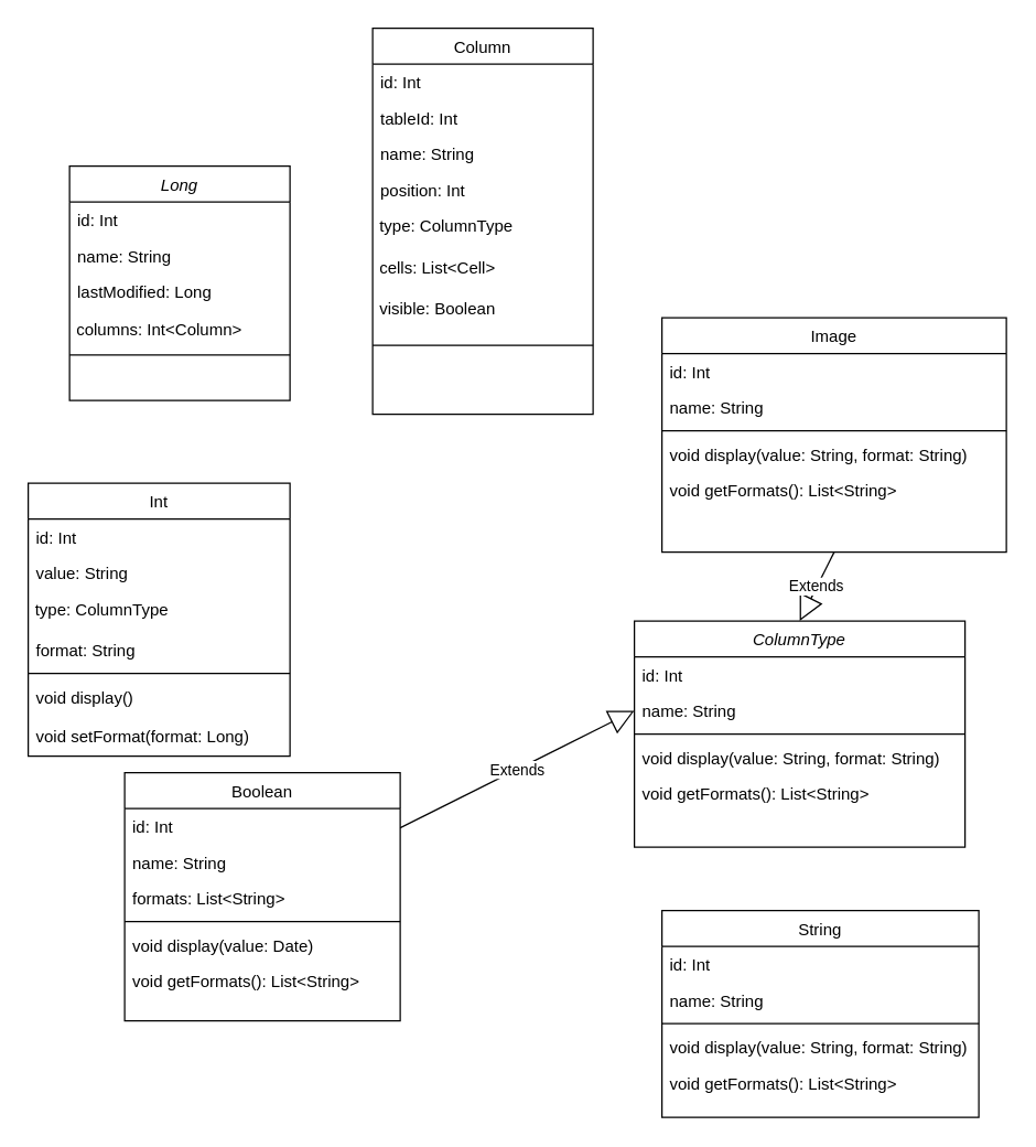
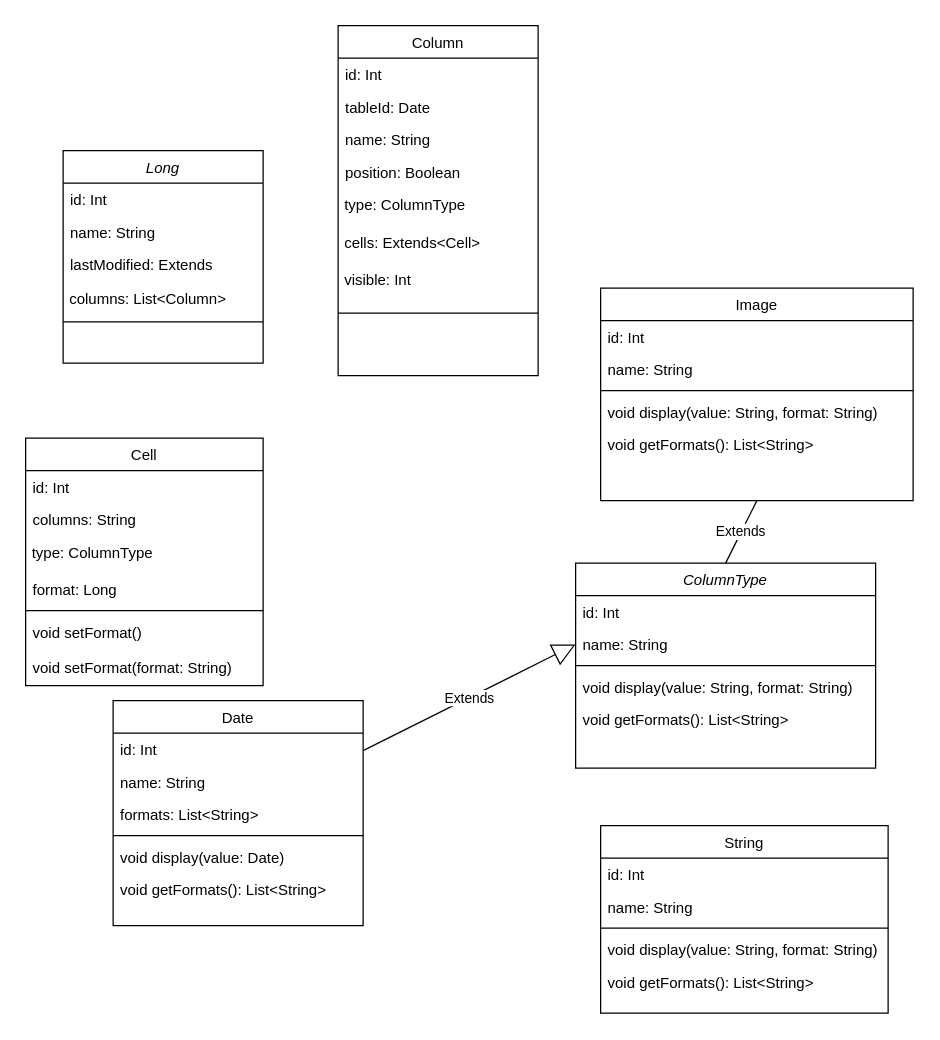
- <mxCell id="18" value="tableId: Int" style="text;align=left;verticalAlign=top;spacingLeft=4;spacingRight=4;overflow=hidden;rotatable=0;points=[[0,0.5],[1,0.5]];portConstraint=eastwest;rounded=0;shadow=0;html=0;" parent="16" vertex="1"><mxGeometry y="52" width="160" height="26" as="geometry" /></mxCell>
+ <mxCell id="18" value="tableId: Date" style="text;align=left;verticalAlign=top;spacingLeft=4;spacingRight=4;overflow=hidden;rotatable=0;points=[[0,0.5],[1,0.5]];portConstraint=eastwest;rounded=0;shadow=0;html=0;" parent="16" vertex="1"><mxGeometry y="52" width="160" height="26" as="geometry" /></mxCell>
- <mxCell id="20" value="position: Int" style="text;align=left;verticalAlign=top;spacingLeft=4;spacingRight=4;overflow=hidden;rotatable=0;points=[[0,0.5],[1,0.5]];portConstraint=eastwest;rounded=0;shadow=0;html=0;" parent="16" vertex="1"><mxGeometry y="104" width="160" height="26" as="geometry" /></mxCell>
+ <mxCell id="20" value="position: Boolean" style="text;align=left;verticalAlign=top;spacingLeft=4;spacingRight=4;overflow=hidden;rotatable=0;points=[[0,0.5],[1,0.5]];portConstraint=eastwest;rounded=0;shadow=0;html=0;" parent="16" vertex="1"><mxGeometry y="104" width="160" height="26" as="geometry" /></mxCell>
- <mxCell id="22" value="&amp;nbsp;cells: List&amp;lt;Cell&amp;gt;" style="text;strokeColor=none;align=left;fillColor=none;html=1;verticalAlign=top;whiteSpace=wrap;rounded=0;spacingRight=4;" vertex="1" parent="16"><mxGeometry y="160" width="160" height="30" as="geometry" /></mxCell>
+ <mxCell id="22" value="&amp;nbsp;cells: Extends&amp;lt;Cell&amp;gt;" style="text;strokeColor=none;align=left;fillColor=none;html=1;verticalAlign=top;whiteSpace=wrap;rounded=0;spacingRight=4;" vertex="1" parent="16"><mxGeometry y="160" width="160" height="30" as="geometry" /></mxCell>
- <mxCell id="5" value="lastModified: Long" style="text;align=left;verticalAlign=top;spacingLeft=4;spacingRight=4;overflow=hidden;rotatable=0;points=[[0,0.5],[1,0.5]];portConstraint=eastwest;rounded=0;shadow=0;html=0;" parent="2" vertex="1"><mxGeometry y="78" width="160" height="26" as="geometry" /></mxCell>
+ <mxCell id="5" value="lastModified: Extends" style="text;align=left;verticalAlign=top;spacingLeft=4;spacingRight=4;overflow=hidden;rotatable=0;points=[[0,0.5],[1,0.5]];portConstraint=eastwest;rounded=0;shadow=0;html=0;" parent="2" vertex="1"><mxGeometry y="78" width="160" height="26" as="geometry" /></mxCell>
- <mxCell id="23" value="&amp;nbsp;visible: Boolean" style="text;strokeColor=none;align=left;fillColor=none;html=1;verticalAlign=top;whiteSpace=wrap;rounded=0;spacingRight=4;" vertex="1" parent="16"><mxGeometry y="190" width="160" height="30" as="geometry" /></mxCell>
+ <mxCell id="23" value="&amp;nbsp;visible: Int" style="text;strokeColor=none;align=left;fillColor=none;html=1;verticalAlign=top;whiteSpace=wrap;rounded=0;spacingRight=4;" vertex="1" parent="16"><mxGeometry y="190" width="160" height="30" as="geometry" /></mxCell>
- <mxCell id="6" value="&amp;nbsp;columns: Int&amp;lt;Column&amp;gt;" style="text;strokeColor=none;align=left;fillColor=none;html=1;verticalAlign=middle;whiteSpace=wrap;rounded=0;" vertex="1" parent="2"><mxGeometry y="104" width="160" height="30" as="geometry" /></mxCell>
+ <mxCell id="6" value="&amp;nbsp;columns: List&amp;lt;Column&amp;gt;" style="text;strokeColor=none;align=left;fillColor=none;html=1;verticalAlign=middle;whiteSpace=wrap;rounded=0;" vertex="1" parent="2"><mxGeometry y="104" width="160" height="30" as="geometry" /></mxCell>
- <mxCell id="8" value="Int" style="swimlane;fontStyle=0;align=center;verticalAlign=top;childLayout=stackLayout;horizontal=1;startSize=26;horizontalStack=0;resizeParent=1;resizeLast=0;collapsible=1;marginBottom=0;rounded=0;shadow=0;strokeWidth=1;" parent="1" vertex="1"><mxGeometry x="20" y="350" width="190" height="198" as="geometry"><mxRectangle x="130" y="380" width="160" height="26" as="alternateBounds" /></mxGeometry></mxCell>
+ <mxCell id="8" value="Cell" style="swimlane;fontStyle=0;align=center;verticalAlign=top;childLayout=stackLayout;horizontal=1;startSize=26;horizontalStack=0;resizeParent=1;resizeLast=0;collapsible=1;marginBottom=0;rounded=0;shadow=0;strokeWidth=1;" parent="1" vertex="1"><mxGeometry x="20" y="350" width="190" height="198" as="geometry"><mxRectangle x="130" y="380" width="160" height="26" as="alternateBounds" /></mxGeometry></mxCell>
- <mxCell id="10" value="value: String" style="text;align=left;verticalAlign=top;spacingLeft=4;spacingRight=4;overflow=hidden;rotatable=0;points=[[0,0.5],[1,0.5]];portConstraint=eastwest;rounded=0;shadow=0;html=0;" parent="8" vertex="1"><mxGeometry y="52" width="190" height="26" as="geometry" /></mxCell>
+ <mxCell id="10" value="columns: String" style="text;align=left;verticalAlign=top;spacingLeft=4;spacingRight=4;overflow=hidden;rotatable=0;points=[[0,0.5],[1,0.5]];portConstraint=eastwest;rounded=0;shadow=0;html=0;" parent="8" vertex="1"><mxGeometry y="52" width="190" height="26" as="geometry" /></mxCell>
- <mxCell id="51" value="Extends" style="endArrow=block;endSize=16;endFill=0;html=1;rounded=0;entryX=0.5;entryY=0;entryDx=0;entryDy=0;exitX=0.5;exitY=1;exitDx=0;exitDy=0;" edge="1" parent="1" source="45" target="25"><mxGeometry width="160" relative="1" as="geometry"><mxPoint x="310" y="410" as="sourcePoint" /><mxPoint x="470" y="410" as="targetPoint" /></mxGeometry></mxCell>
+ <mxCell id="51" value="Extends" style="endArrow=none;endSize=16;endFill=0;html=1;rounded=0;entryX=0.5;entryY=0;entryDx=0;entryDy=0;exitX=0.5;exitY=1;exitDx=0;exitDy=0;" edge="1" parent="1" source="45" target="25"><mxGeometry width="160" relative="1" as="geometry"><mxPoint x="310" y="410" as="sourcePoint" /><mxPoint x="470" y="410" as="targetPoint" /></mxGeometry></mxCell>
- <mxCell id="12" value="format: String" style="text;align=left;verticalAlign=top;spacingLeft=4;spacingRight=4;overflow=hidden;rotatable=0;points=[[0,0.5],[1,0.5]];portConstraint=eastwest;rounded=0;shadow=0;html=0;" vertex="1" parent="8"><mxGeometry y="108" width="190" height="26" as="geometry" /></mxCell>
+ <mxCell id="12" value="format: Long" style="text;align=left;verticalAlign=top;spacingLeft=4;spacingRight=4;overflow=hidden;rotatable=0;points=[[0,0.5],[1,0.5]];portConstraint=eastwest;rounded=0;shadow=0;html=0;" vertex="1" parent="8"><mxGeometry y="108" width="190" height="26" as="geometry" /></mxCell>
- <mxCell id="14" value="void display()" style="text;align=left;verticalAlign=top;spacingLeft=4;spacingRight=4;overflow=hidden;rotatable=0;points=[[0,0.5],[1,0.5]];portConstraint=eastwest;rounded=0;shadow=0;html=0;" vertex="1" parent="8"><mxGeometry y="142" width="190" height="28" as="geometry" /></mxCell>
+ <mxCell id="14" value="void setFormat()" style="text;align=left;verticalAlign=top;spacingLeft=4;spacingRight=4;overflow=hidden;rotatable=0;points=[[0,0.5],[1,0.5]];portConstraint=eastwest;rounded=0;shadow=0;html=0;" vertex="1" parent="8"><mxGeometry y="142" width="190" height="28" as="geometry" /></mxCell>
- <mxCell id="15" value="void setFormat(format: Long)" style="text;align=left;verticalAlign=top;spacingLeft=4;spacingRight=4;overflow=hidden;rotatable=0;points=[[0,0.5],[1,0.5]];portConstraint=eastwest;rounded=0;shadow=0;html=0;" vertex="1" parent="8"><mxGeometry y="170" width="190" height="28" as="geometry" /></mxCell>
+ <mxCell id="15" value="void setFormat(format: String)" style="text;align=left;verticalAlign=top;spacingLeft=4;spacingRight=4;overflow=hidden;rotatable=0;points=[[0,0.5],[1,0.5]];portConstraint=eastwest;rounded=0;shadow=0;html=0;" vertex="1" parent="8"><mxGeometry y="170" width="190" height="28" as="geometry" /></mxCell>
- <mxCell id="31" value="Boolean" style="swimlane;fontStyle=0;align=center;verticalAlign=top;childLayout=stackLayout;horizontal=1;startSize=26;horizontalStack=0;resizeParent=1;resizeLast=0;collapsible=1;marginBottom=0;rounded=0;shadow=0;strokeWidth=1;" vertex="1" parent="1"><mxGeometry x="90" y="560" width="200" height="180" as="geometry"><mxRectangle x="130" y="380" width="160" height="26" as="alternateBounds" /></mxGeometry></mxCell>
+ <mxCell id="31" value="Date" style="swimlane;fontStyle=0;align=center;verticalAlign=top;childLayout=stackLayout;horizontal=1;startSize=26;horizontalStack=0;resizeParent=1;resizeLast=0;collapsible=1;marginBottom=0;rounded=0;shadow=0;strokeWidth=1;" vertex="1" parent="1"><mxGeometry x="90" y="560" width="200" height="180" as="geometry"><mxRectangle x="130" y="380" width="160" height="26" as="alternateBounds" /></mxGeometry></mxCell>
